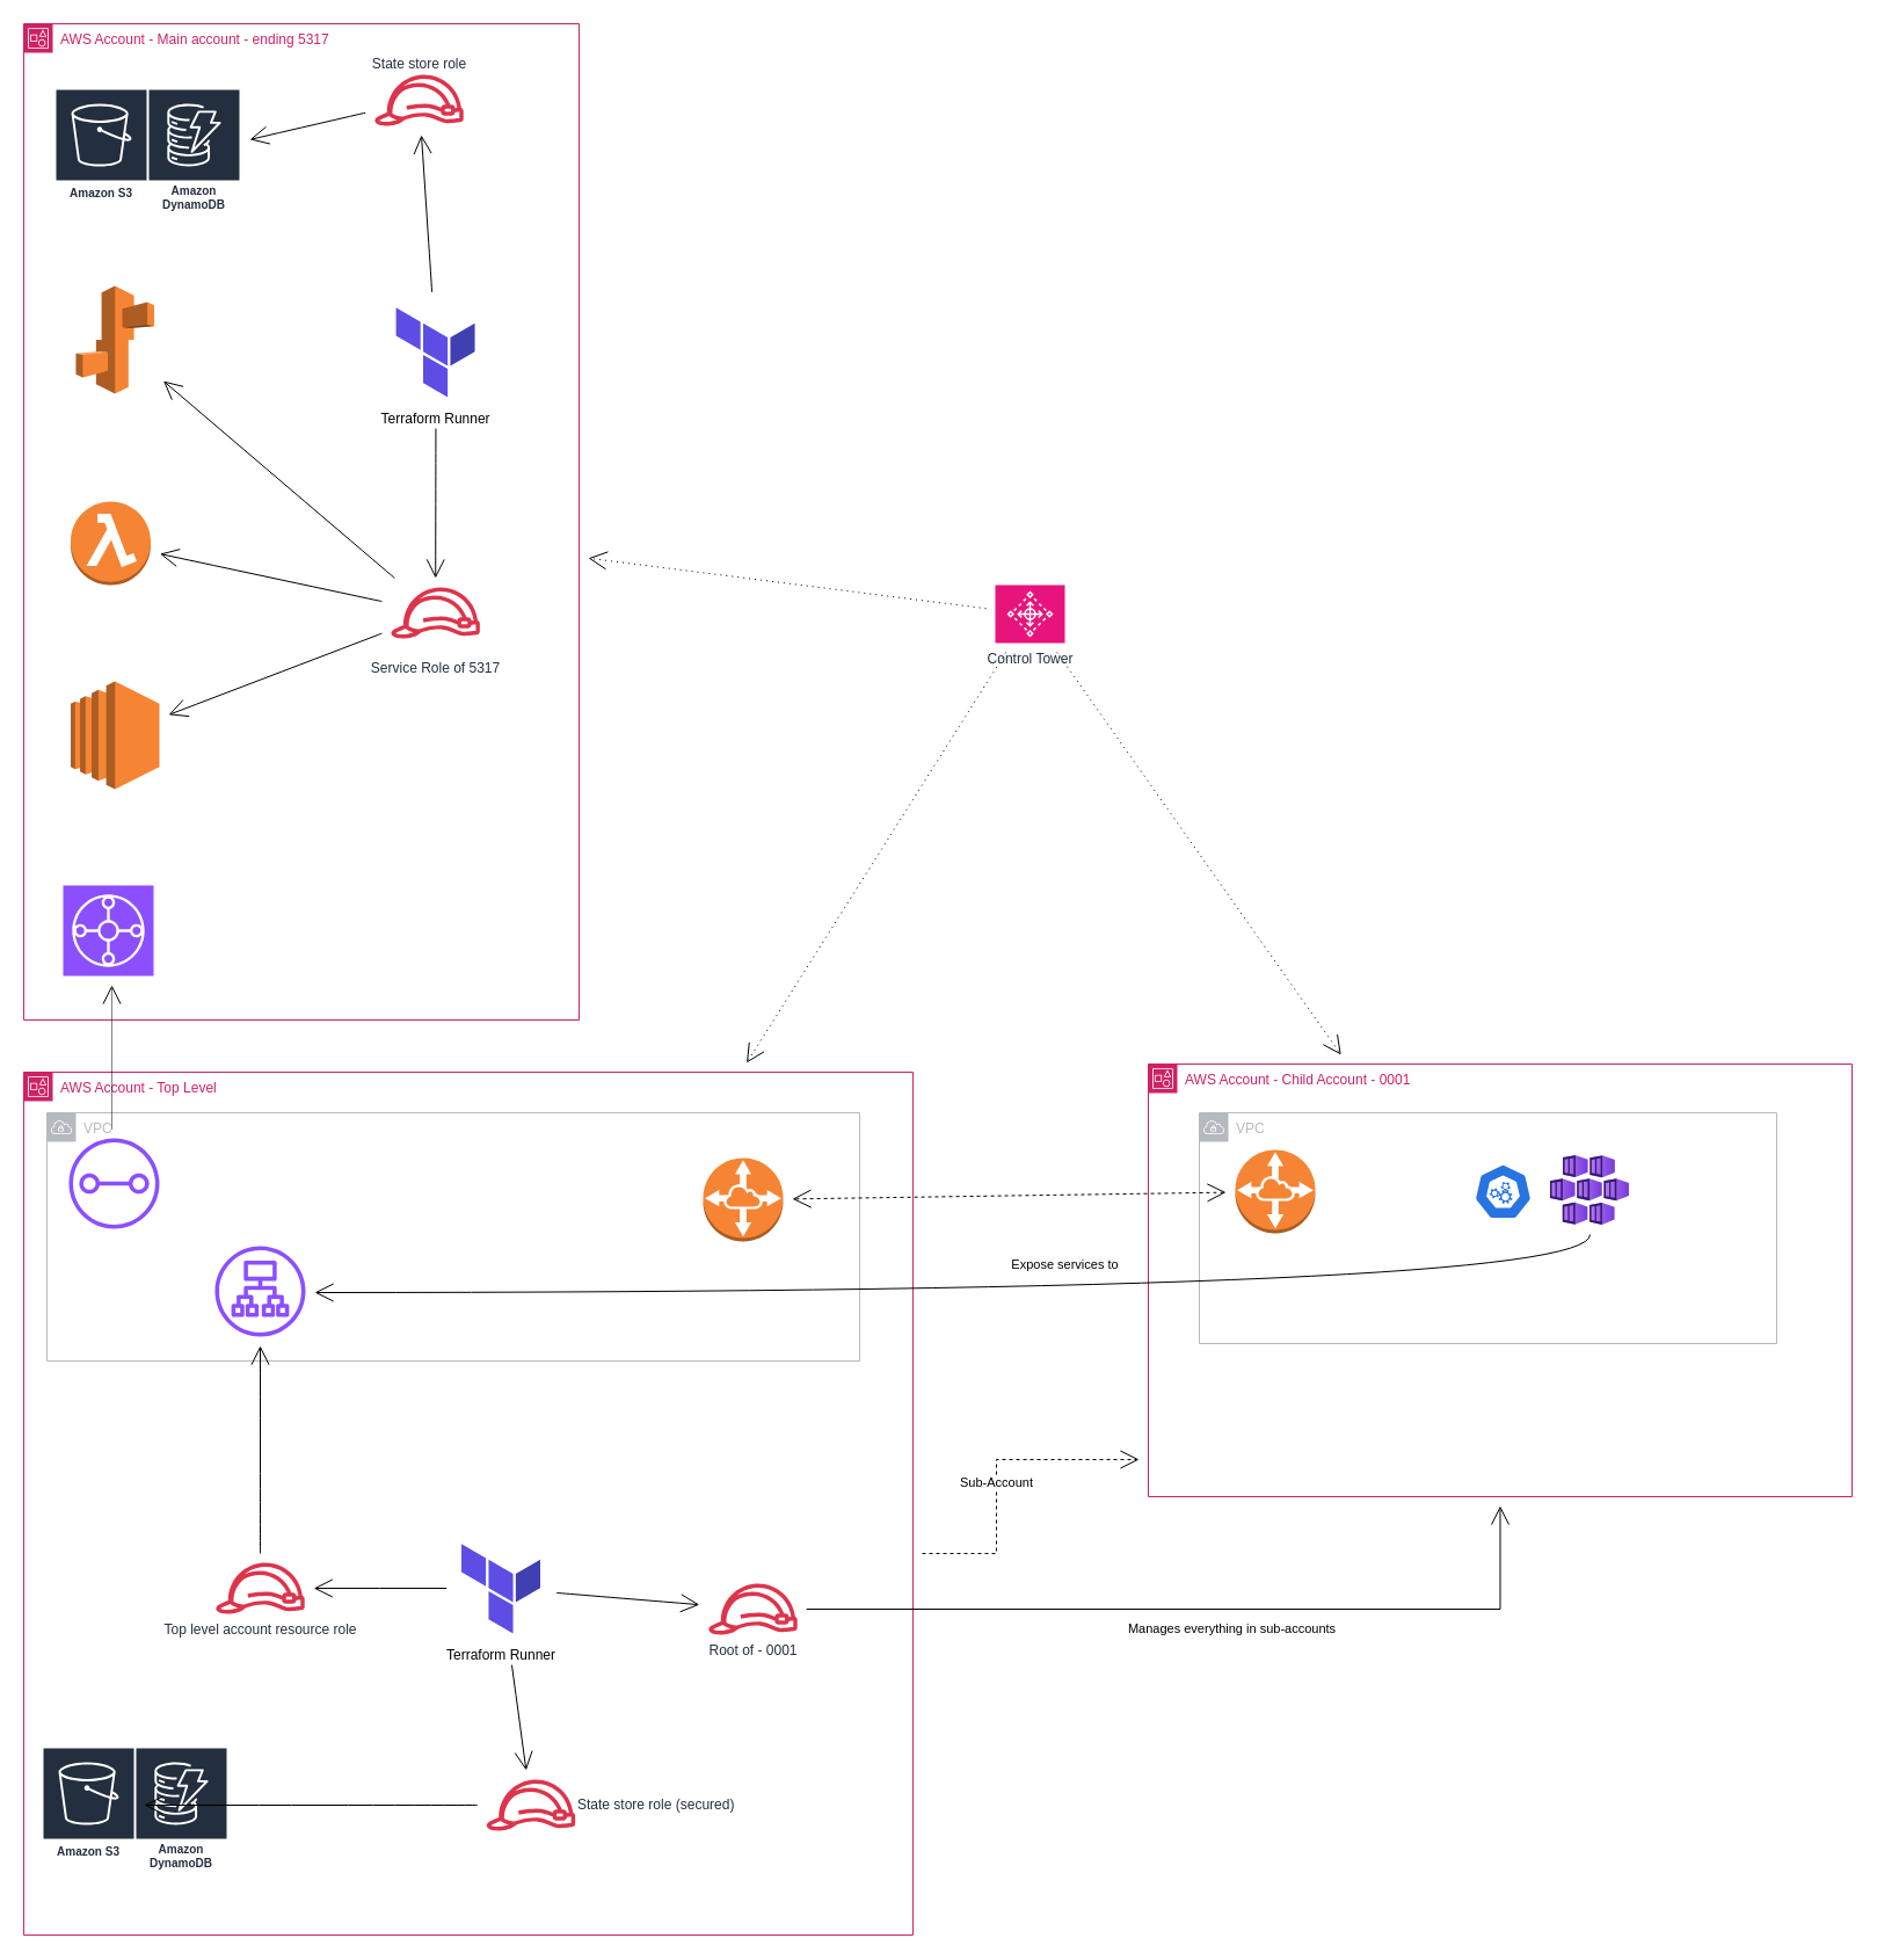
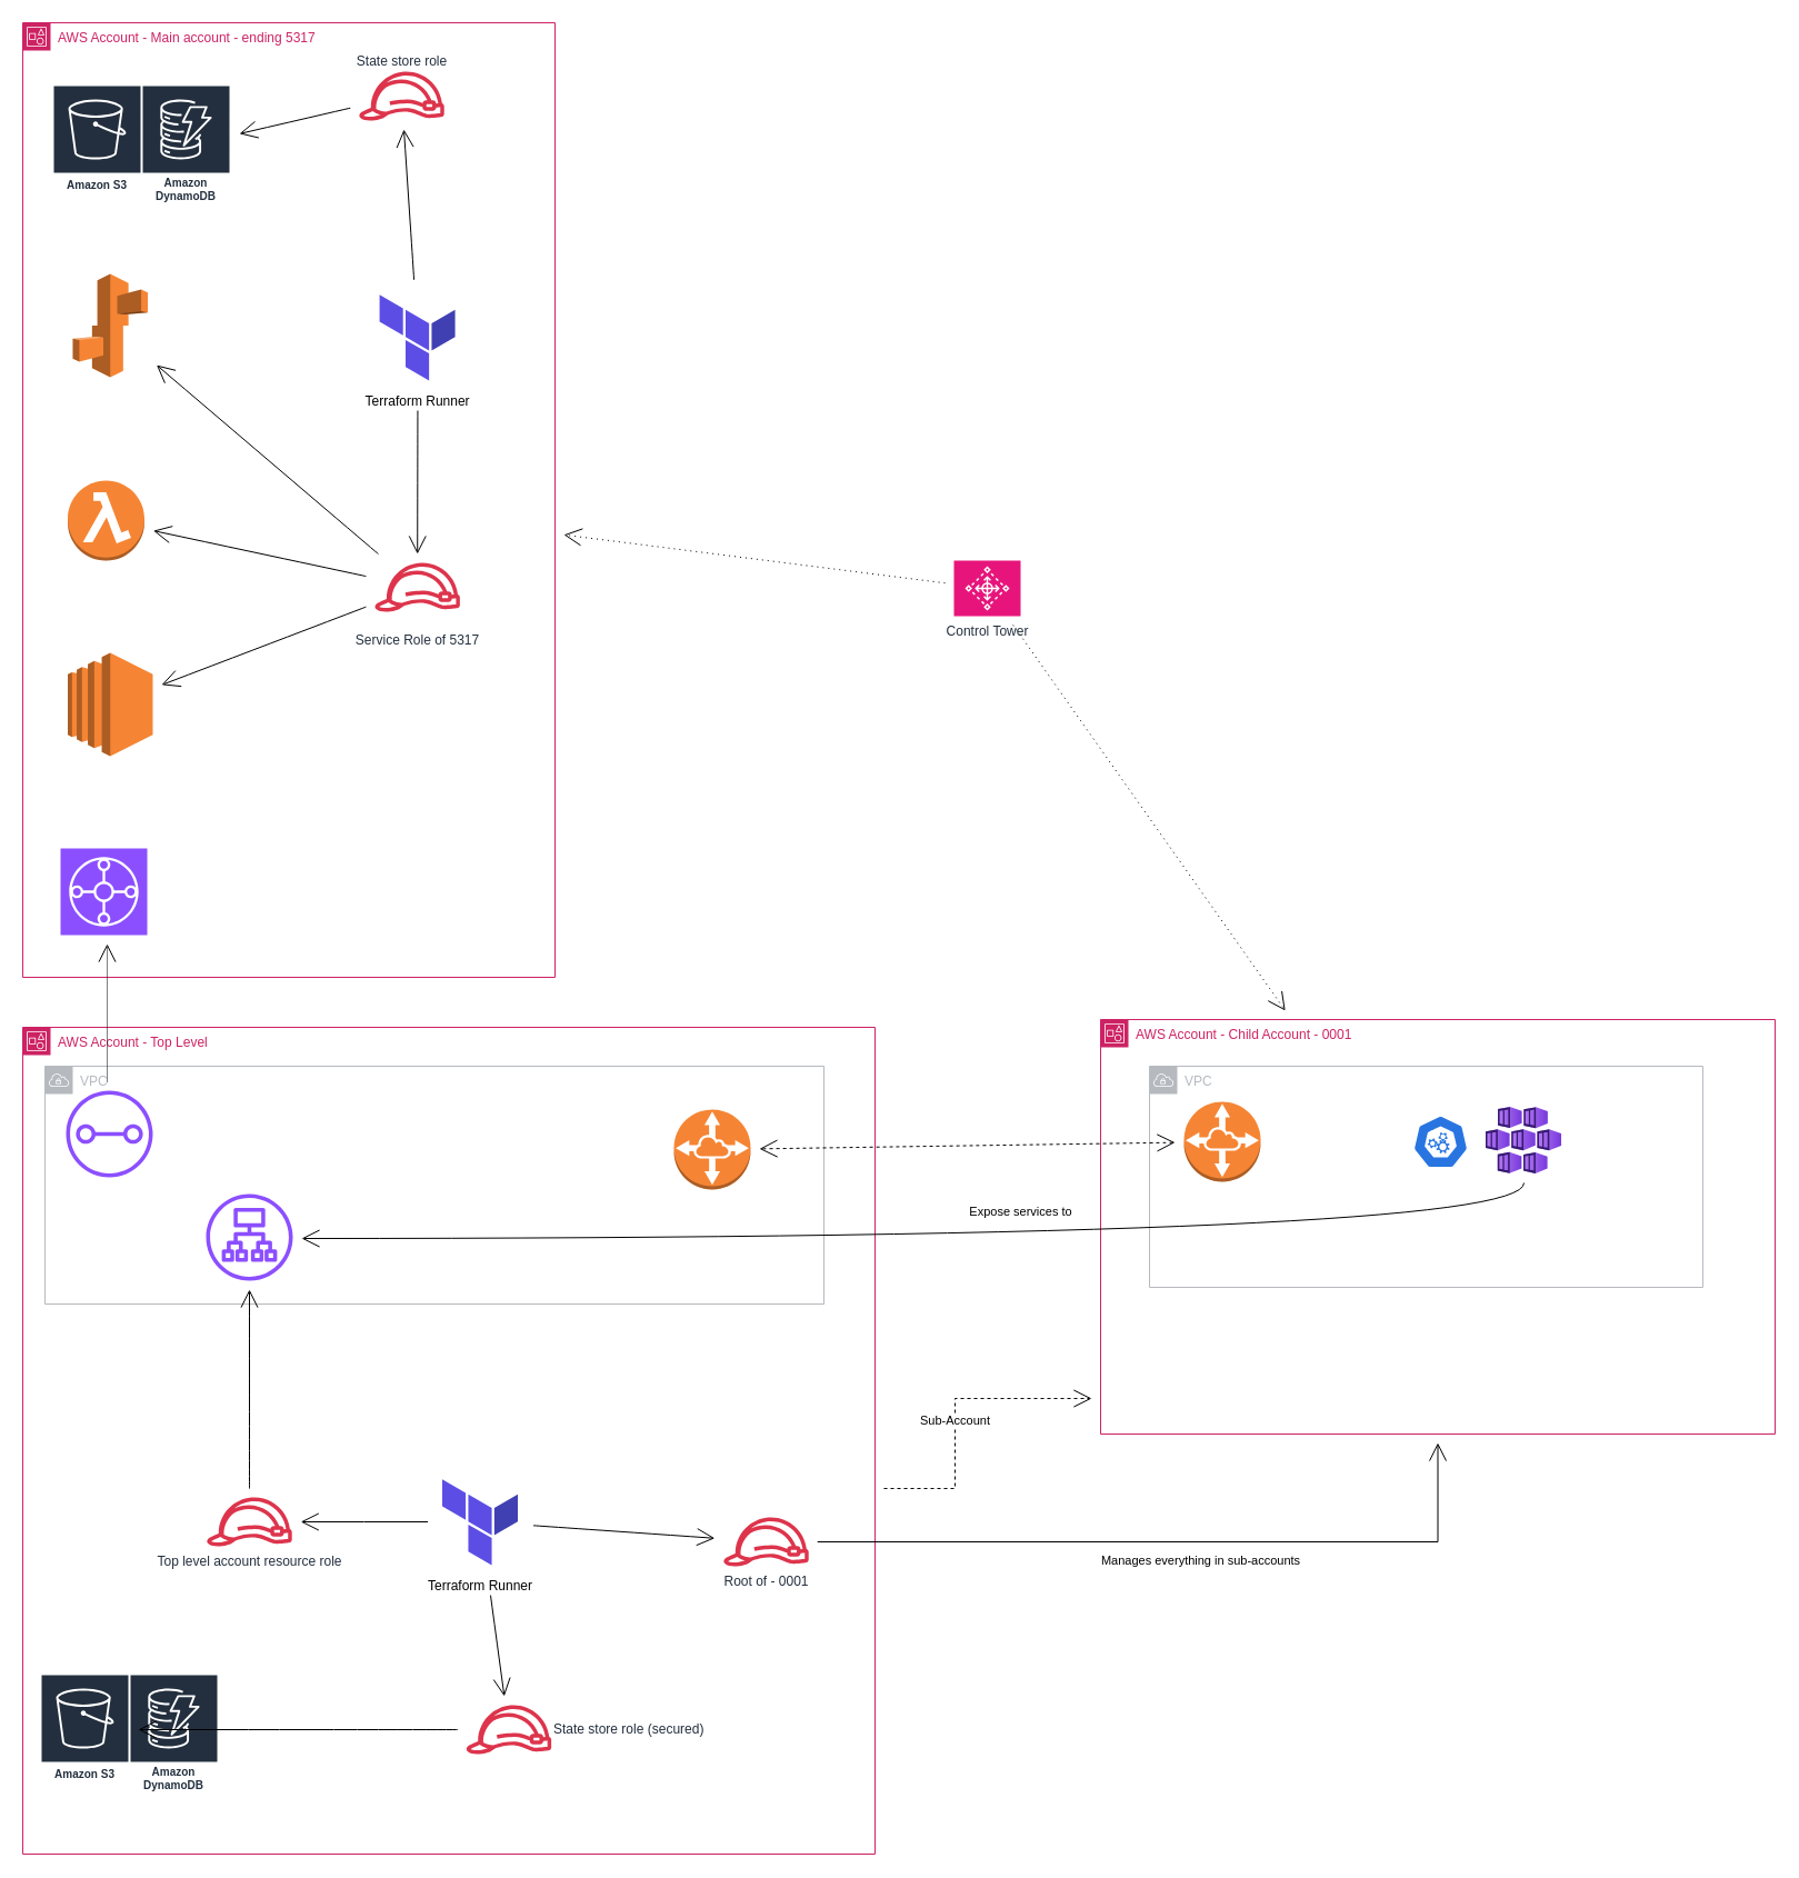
- <mxCell id="43" style="rounded=0;orthogonalLoop=1;jettySize=auto;html=1;endArrow=open;startSize=14;endSize=14;sourcePerimeterSpacing=8;targetPerimeterSpacing=8;dashed=1;dashPattern=1 4;" edge="1" parent="1" source="44" target="4"><mxGeometry relative="1" as="geometry" /></mxCell>
- <mxCell id="8" value="Root of - 0001" style="sketch=0;outlineConnect=0;fontColor=#232F3E;gradientColor=none;fillColor=#DD344C;strokeColor=none;dashed=0;verticalLabelPosition=bottom;verticalAlign=top;align=center;html=1;fontSize=12;fontStyle=0;aspect=fixed;pointerEvents=1;shape=mxgraph.aws4.role;labelPosition=center;" vertex="1" parent="4"><mxGeometry x="590" y="441" width="78" height="44" as="geometry" /></mxCell>
+ <mxCell id="8" value="Root of - 0001" style="sketch=0;outlineConnect=0;fontColor=#232F3E;gradientColor=none;fillColor=#DD344C;strokeColor=none;dashed=0;verticalLabelPosition=bottom;verticalAlign=top;align=center;html=1;fontSize=12;fontStyle=0;aspect=fixed;pointerEvents=1;shape=mxgraph.aws4.role;labelPosition=center;" vertex="1" parent="4"><mxGeometry x="630" y="441" width="78" height="44" as="geometry" /></mxCell>
